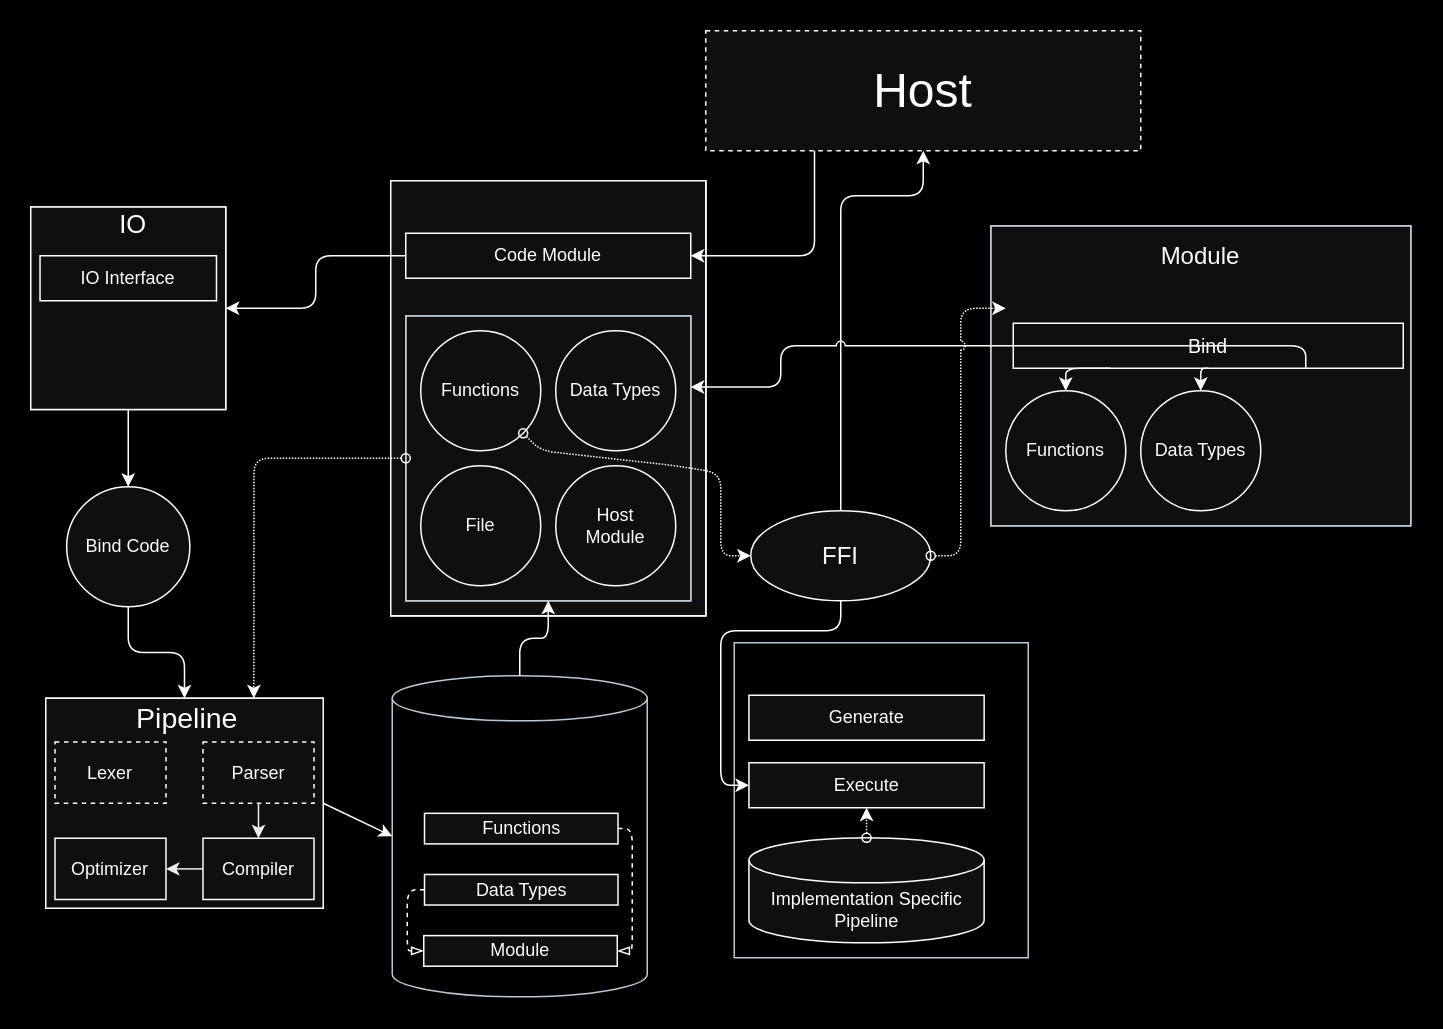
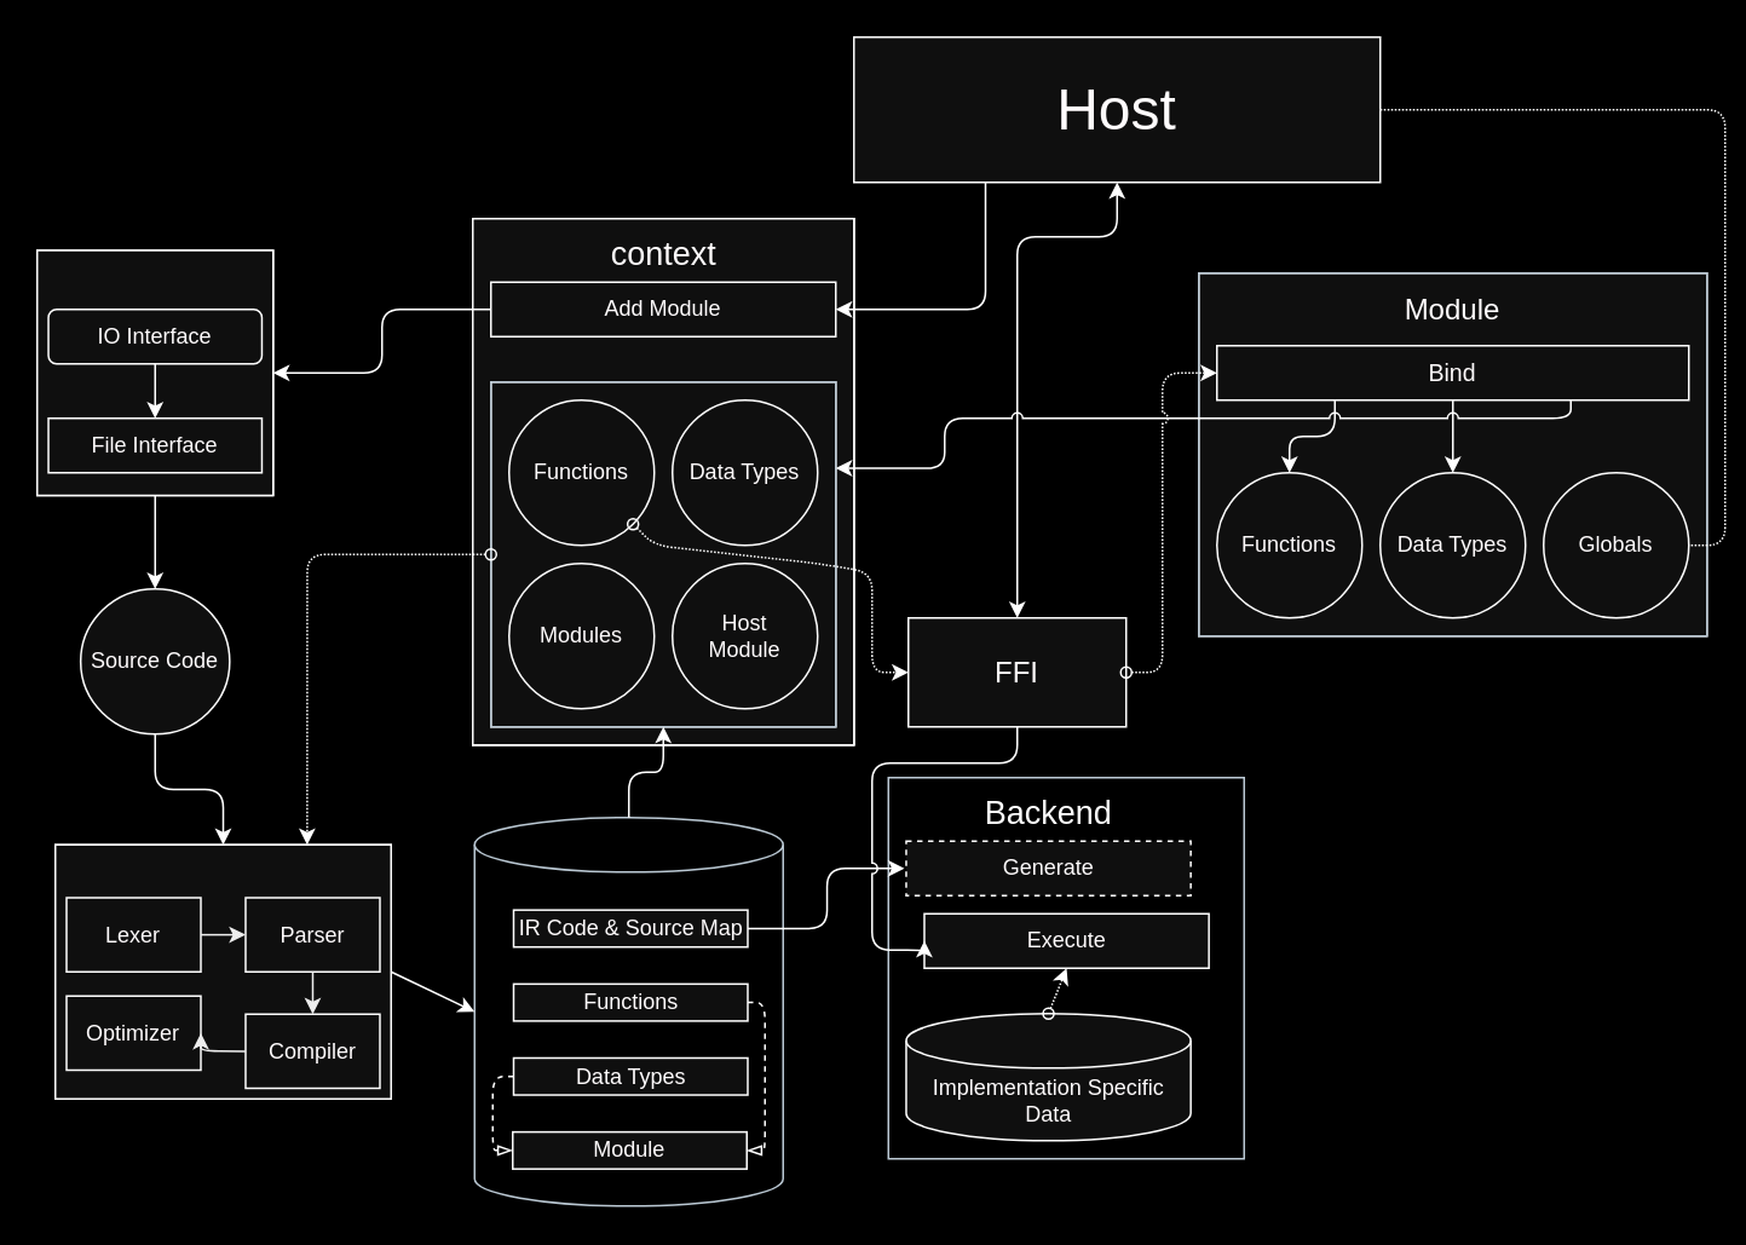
- <mxCell id="3" value="&lt;font style=&quot;font-size: 32px&quot;&gt;Host&lt;/font&gt;" style="whiteSpace=wrap;html=1;fillColor=#0F0F0F;strokeColor=#FCFCFC;fontColor=#FFFCFD;dashed=1;" vertex="1" parent="1"><mxGeometry x="470" y="20" width="290" height="80" as="geometry" /></mxCell>
+ <mxCell id="3" value="&lt;font style=&quot;font-size: 32px&quot;&gt;Host&lt;/font&gt;" style="whiteSpace=wrap;html=1;fillColor=#0F0F0F;strokeColor=#FCFCFC;fontColor=#FFFCFD;" vertex="1" parent="1"><mxGeometry x="470" y="20" width="290" height="80" as="geometry" /></mxCell>
+ <mxCell id="72" style="edgeStyle=orthogonalEdgeStyle;jumpStyle=arc;orthogonalLoop=1;jettySize=auto;html=1;exitX=1;exitY=0.5;exitDx=0;exitDy=0;entryX=1;entryY=0.5;entryDx=0;entryDy=0;fontSize=10;startArrow=none;startFill=0;strokeColor=#FFFFFF;dashed=1;dashPattern=1 1;endArrow=none;endFill=0;labelBackgroundColor=#09555B;fontColor=#FFFFFF;fillColor=#f8cecc;" edge="1" parent="1" source="3" target="55"><mxGeometry relative="1" as="geometry" /></mxCell>
+ <mxCell id="39" value="&lt;font style=&quot;font-size: 18px&quot;&gt;context&lt;/font&gt;" style="text;html=1;strokeColor=none;fillColor=none;align=center;verticalAlign=middle;whiteSpace=wrap;fontColor=#FFFCFD;" vertex="1" parent="37"><mxGeometry x="73.75" y="10" width="62.5" height="20" as="geometry" /></mxCell>
- <mxCell id="13" value="&lt;font style=&quot;font-size: 17px&quot;&gt;IO&lt;/font&gt;" style="text;html=1;strokeColor=none;fillColor=#0F0F0F;align=center;verticalAlign=middle;whiteSpace=wrap;fontColor=#FFFCFD;" vertex="1" parent="9"><mxGeometry x="55.714" y="2.5" width="24.762" height="20" as="geometry" /></mxCell>
- <mxCell id="40" value="Code Module" style="whiteSpace=wrap;html=1;fillColor=#0F0F0F;strokeColor=#FCFCFC;fontColor=#FFFCFD;" vertex="1" parent="37"><mxGeometry x="10" y="35" width="190" height="30" as="geometry" /></mxCell>
+ <mxCell id="40" value="Add Module" style="whiteSpace=wrap;html=1;fillColor=#0F0F0F;strokeColor=#FCFCFC;fontColor=#FFFCFD;" vertex="1" parent="37"><mxGeometry x="10" y="35" width="190" height="30" as="geometry" /></mxCell>
- <mxCell id="12" value="IO Interface" style="whiteSpace=wrap;html=1;fillColor=#0F0F0F;strokeColor=#FCFCFC;fontColor=#FFFCFD;" vertex="1" parent="9"><mxGeometry x="6.19" y="32.5" width="117.619" height="30" as="geometry" /></mxCell>
+ <mxCell id="12" value="IO Interface" style="whiteSpace=wrap;html=1;fillColor=#0F0F0F;strokeColor=#FCFCFC;fontColor=#FFFCFD;rounded=1;" vertex="1" parent="9"><mxGeometry x="6.19" y="32.5" width="117.619" height="30" as="geometry" /></mxCell>
+ <mxCell id="14" style="edgeStyle=orthogonalEdgeStyle;orthogonalLoop=1;jettySize=auto;html=1;exitX=0.5;exitY=1;exitDx=0;exitDy=0;entryX=0.5;entryY=0;entryDx=0;entryDy=0;labelBackgroundColor=#09555B;strokeColor=#FFFFFF;fontColor=#FFFFFF;fillColor=#f8cecc;fontSize=10;" edge="1" parent="9" source="12" target="11"><mxGeometry relative="1" as="geometry" /></mxCell>
- <mxCell id="56" value="&lt;font style=&quot;font-size: 13px&quot;&gt;Bind&lt;/font&gt;" style="whiteSpace=wrap;html=1;labelBackgroundColor=none;fontSize=12;fillColor=#0F0F0F;strokeColor=#FCFCFC;fontColor=#FFFCFD;" vertex="1" parent="50"><mxGeometry x="15" y="65" width="260" height="30" as="geometry" /></mxCell>
+ <mxCell id="56" value="&lt;font style=&quot;font-size: 13px&quot;&gt;Bind&lt;/font&gt;" style="whiteSpace=wrap;html=1;labelBackgroundColor=none;fontSize=12;fillColor=#0F0F0F;strokeColor=#FCFCFC;fontColor=#FFFCFD;" vertex="1" parent="50"><mxGeometry x="10" y="40" width="260" height="30" as="geometry" /></mxCell>
+ <mxCell id="11" value="File Interface" style="whiteSpace=wrap;html=1;fillColor=#0F0F0F;strokeColor=#FCFCFC;fontColor=#FFFCFD;" vertex="1" parent="9"><mxGeometry x="6.19" y="92.5" width="117.619" height="30" as="geometry" /></mxCell>
+ <mxCell id="55" value="Globals" style="ellipse;whiteSpace=wrap;html=1;aspect=fixed;fillColor=#0F0F0F;strokeColor=#FCFCFC;fontColor=#FFFCFD;" vertex="1" parent="50"><mxGeometry x="190" y="110" width="80" height="80" as="geometry" /></mxCell>
- <mxCell id="2" style="edgeStyle=orthogonalEdgeStyle;orthogonalLoop=1;jettySize=auto;html=1;exitX=0.5;exitY=1;exitDx=0;exitDy=0;entryX=0.5;entryY=0;entryDx=0;entryDy=0;fontSize=10;strokeColor=#FFFFFF;labelBackgroundColor=#09555B;fontColor=#FFFFFF;fillColor=#f8cecc;startArrow=classic;startFill=1;endArrow=none;" edge="1" parent="1" source="3" target="34"><mxGeometry relative="1" as="geometry"><Array as="points"><mxPoint x="615" y="130" /><mxPoint x="560" y="130" /></Array></mxGeometry></mxCell>
+ <mxCell id="2" style="edgeStyle=orthogonalEdgeStyle;orthogonalLoop=1;jettySize=auto;html=1;exitX=0.5;exitY=1;exitDx=0;exitDy=0;entryX=0.5;entryY=0;entryDx=0;entryDy=0;fontSize=10;strokeColor=#FFFFFF;labelBackgroundColor=#09555B;fontColor=#FFFFFF;fillColor=#f8cecc;startArrow=classic;startFill=1;" edge="1" parent="1" source="3" target="34"><mxGeometry relative="1" as="geometry"><Array as="points"><mxPoint x="615" y="130" /><mxPoint x="560" y="130" /></Array></mxGeometry></mxCell>
- <mxCell id="45" value="File" style="ellipse;whiteSpace=wrap;html=1;aspect=fixed;fillColor=#0F0F0F;strokeColor=#FCFCFC;fontColor=#FFFCFD;" vertex="1" parent="41"><mxGeometry x="10" y="100" width="80" height="80" as="geometry" /></mxCell>
+ <mxCell id="45" value="Modules" style="ellipse;whiteSpace=wrap;html=1;aspect=fixed;fillColor=#0F0F0F;strokeColor=#FCFCFC;fontColor=#FFFCFD;" vertex="1" parent="41"><mxGeometry x="10" y="100" width="80" height="80" as="geometry" /></mxCell>
- <mxCell id="7" value="Bind Code" style="ellipse;whiteSpace=wrap;html=1;fillColor=#0F0F0F;strokeColor=#FCFCFC;fontColor=#FFFCFD;" vertex="1" parent="5"><mxGeometry x="23.947" y="40" width="82.105" height="80" as="geometry" /></mxCell>
+ <mxCell id="7" value="Source Code" style="ellipse;whiteSpace=wrap;html=1;fillColor=#0F0F0F;strokeColor=#FCFCFC;fontColor=#FFFCFD;" vertex="1" parent="5"><mxGeometry x="23.947" y="40" width="82.105" height="80" as="geometry" /></mxCell>
- <mxCell id="34" value="&lt;font style=&quot;font-size: 16px&quot;&gt;FFI&lt;/font&gt;" style="ellipse;whiteSpace=wrap;html=1;labelBackgroundColor=none;fontSize=12;fillColor=#0F0F0F;strokeColor=#FCFCFC;fontColor=#FFFCFD;" vertex="1" parent="1"><mxGeometry x="500" y="340" width="120" height="60" as="geometry" /></mxCell>
+ <mxCell id="34" value="&lt;font style=&quot;font-size: 16px&quot;&gt;FFI&lt;/font&gt;" style="whiteSpace=wrap;html=1;labelBackgroundColor=none;fontSize=12;fillColor=#0F0F0F;strokeColor=#FCFCFC;fontColor=#FFFCFD;" vertex="1" parent="1"><mxGeometry x="500" y="340" width="120" height="60" as="geometry" /></mxCell>
+ <mxCell id="62" value="&lt;span style=&quot;font-size: 18px&quot;&gt;Backend&lt;br&gt;&lt;/span&gt;" style="text;html=1;align=center;verticalAlign=middle;whiteSpace=wrap;fontColor=#FFFFFF;" vertex="1" parent="60"><mxGeometry x="53.9" y="10" width="68.6" height="20" as="geometry" /></mxCell>
- <mxCell id="63" value="Generate" style="whiteSpace=wrap;html=1;perimeterSpacing=1;fillColor=#0F0F0F;strokeColor=#FCFCFC;fontColor=#FFFCFD;" vertex="1" parent="60"><mxGeometry x="9.8" y="35" width="156.8" height="30" as="geometry" /></mxCell>
+ <mxCell id="63" value="Generate" style="whiteSpace=wrap;html=1;perimeterSpacing=1;fillColor=#0F0F0F;strokeColor=#FCFCFC;fontColor=#FFFCFD;dashed=1;" vertex="1" parent="60"><mxGeometry x="9.8" y="35" width="156.8" height="30" as="geometry" /></mxCell>
- <mxCell id="17" value="&lt;font style=&quot;font-size: 19px&quot;&gt;Pipeline&lt;/font&gt;" style="text;html=1;strokeColor=none;fillColor=none;align=center;verticalAlign=middle;whiteSpace=wrap;fontColor=#FFFCFD;" vertex="1" parent="15"><mxGeometry x="61.0" y="5" width="66.54" height="18.17" as="geometry" /></mxCell>
+ <mxCell id="69" style="edgeStyle=orthogonalEdgeStyle;orthogonalLoop=1;jettySize=auto;html=1;entryX=0;entryY=0.5;entryDx=0;entryDy=0;fontSize=10;strokeColor=#FFFFFF;exitX=1;exitY=0.5;exitDx=0;exitDy=0;jumpStyle=none;labelBackgroundColor=#09555B;fontColor=#FFFFFF;fillColor=#f8cecc;" edge="1" parent="1" source="31" target="63"><mxGeometry relative="1" as="geometry"><mxPoint x="450" y="505" as="sourcePoint" /></mxGeometry></mxCell>
+ <mxCell id="31" value="&lt;span style=&quot;font-size: 12px&quot;&gt;IR Code &amp;amp; Source Map&lt;/span&gt;" style="whiteSpace=wrap;html=1;labelBackgroundColor=none;fontSize=12;fillColor=#0F0F0F;strokeColor=#FCFCFC;fontColor=#FFFCFD;" vertex="1" parent="26"><mxGeometry x="21.5" y="50.952" width="129" height="20.381" as="geometry" /></mxCell>
- <mxCell id="18" value="Lexer" style="whiteSpace=wrap;html=1;fillColor=#0F0F0F;strokeColor=#FCFCFC;fontColor=#FFFCFD;dashed=1;" vertex="1" parent="15"><mxGeometry x="6.167" y="29.167" width="74" height="40.833" as="geometry" /></mxCell>
+ <mxCell id="18" value="Lexer" style="whiteSpace=wrap;html=1;fillColor=#0F0F0F;strokeColor=#FCFCFC;fontColor=#FFFCFD;" vertex="1" parent="15"><mxGeometry x="6.167" y="29.167" width="74" height="40.833" as="geometry" /></mxCell>
+ <mxCell id="22" style="edgeStyle=orthogonalEdgeStyle;orthogonalLoop=1;jettySize=auto;html=1;exitX=1;exitY=0.5;exitDx=0;exitDy=0;entryX=0;entryY=0.5;entryDx=0;entryDy=0;strokeColor=#EEEEEE;labelBackgroundColor=#09555B;fontColor=#FFFFFF;" edge="1" parent="15" source="18" target="19"><mxGeometry x="-154.167" y="338.333" as="geometry" /></mxCell>
- <mxCell id="19" value="Parser" style="whiteSpace=wrap;html=1;fillColor=#0F0F0F;strokeColor=#FCFCFC;fontColor=#FFFCFD;dashed=1;" vertex="1" parent="15"><mxGeometry x="104.833" y="29.167" width="74" height="40.833" as="geometry" /></mxCell>
+ <mxCell id="19" value="Parser" style="whiteSpace=wrap;html=1;fillColor=#0F0F0F;strokeColor=#FCFCFC;fontColor=#FFFCFD;" vertex="1" parent="15"><mxGeometry x="104.833" y="29.167" width="74" height="40.833" as="geometry" /></mxCell>
- <mxCell id="64" value="Execute" style="whiteSpace=wrap;html=1;fillColor=#0F0F0F;strokeColor=#FCFCFC;fontColor=#FFFCFD;" vertex="1" parent="60"><mxGeometry x="9.8" y="80" width="156.8" height="30" as="geometry" /></mxCell>
+ <mxCell id="64" value="Execute" style="whiteSpace=wrap;html=1;fillColor=#0F0F0F;strokeColor=#FCFCFC;fontColor=#FFFCFD;" vertex="1" parent="60"><mxGeometry x="19.8" y="75" width="156.8" height="30" as="geometry" /></mxCell>
- <mxCell id="21" value="Optimizer" style="whiteSpace=wrap;html=1;fillColor=#0F0F0F;strokeColor=#FCFCFC;fontColor=#FFFCFD;" vertex="1" parent="15"><mxGeometry x="6.167" y="93.333" width="74" height="40.833" as="geometry" /></mxCell>
+ <mxCell id="21" value="Optimizer" style="whiteSpace=wrap;html=1;fillColor=#0F0F0F;strokeColor=#FCFCFC;fontColor=#FFFCFD;" vertex="1" parent="15"><mxGeometry x="6.167" y="83.333" width="74" height="40.833" as="geometry" /></mxCell>
- <mxCell id="65" value="Implementation Specific Pipeline" style="shape=cylinder3;whiteSpace=wrap;html=1;boundedLbl=1;backgroundOutline=1;size=15;fontSize=12;fillColor=#0F0F0F;strokeColor=#FCFCFC;fontColor=#FFFCFD;" vertex="1" parent="60"><mxGeometry x="9.8" y="130" width="156.8" height="70" as="geometry" /></mxCell>
+ <mxCell id="65" value="Implementation Specific Data" style="shape=cylinder3;whiteSpace=wrap;html=1;boundedLbl=1;backgroundOutline=1;size=15;fontSize=12;fillColor=#0F0F0F;strokeColor=#FCFCFC;fontColor=#FFFCFD;" vertex="1" parent="60"><mxGeometry x="9.8" y="130" width="156.8" height="70" as="geometry" /></mxCell>
